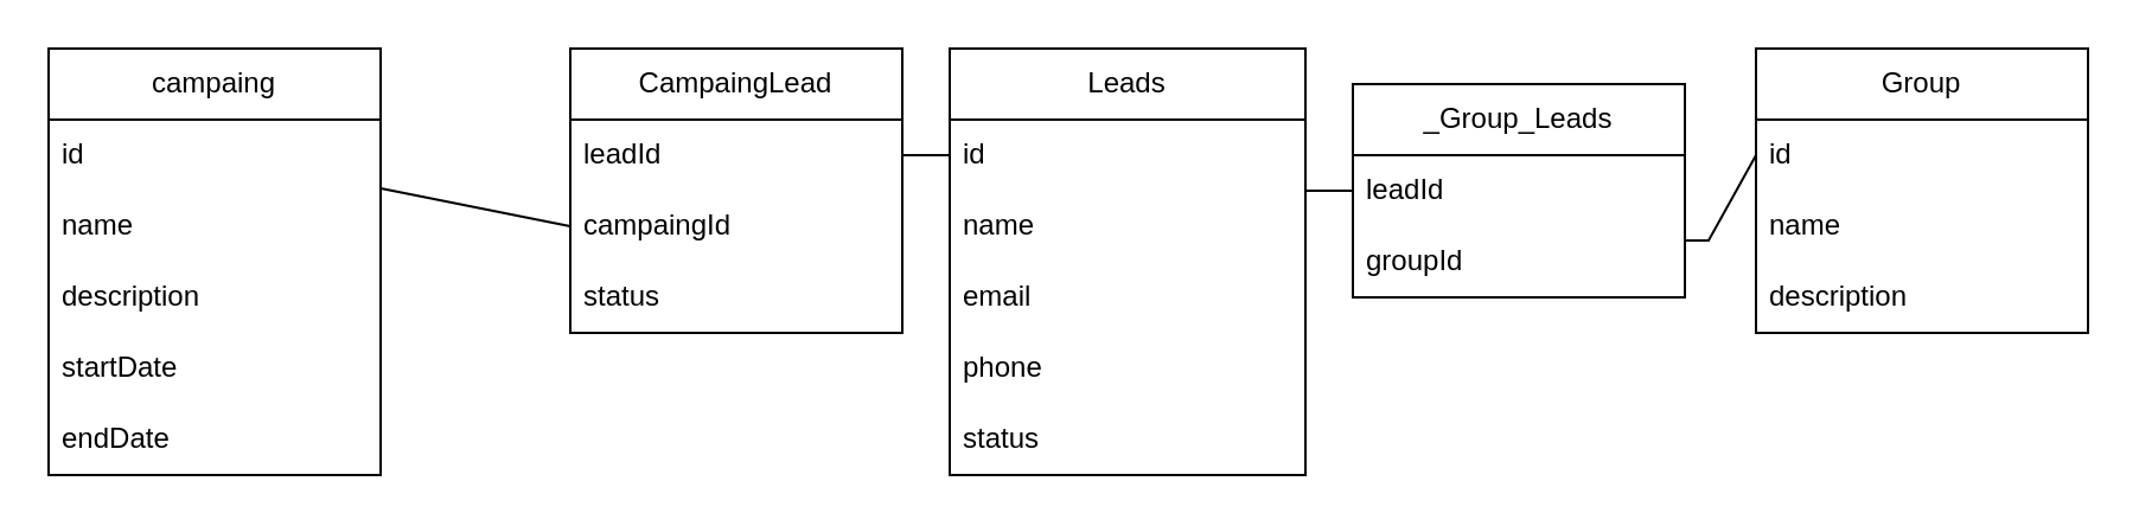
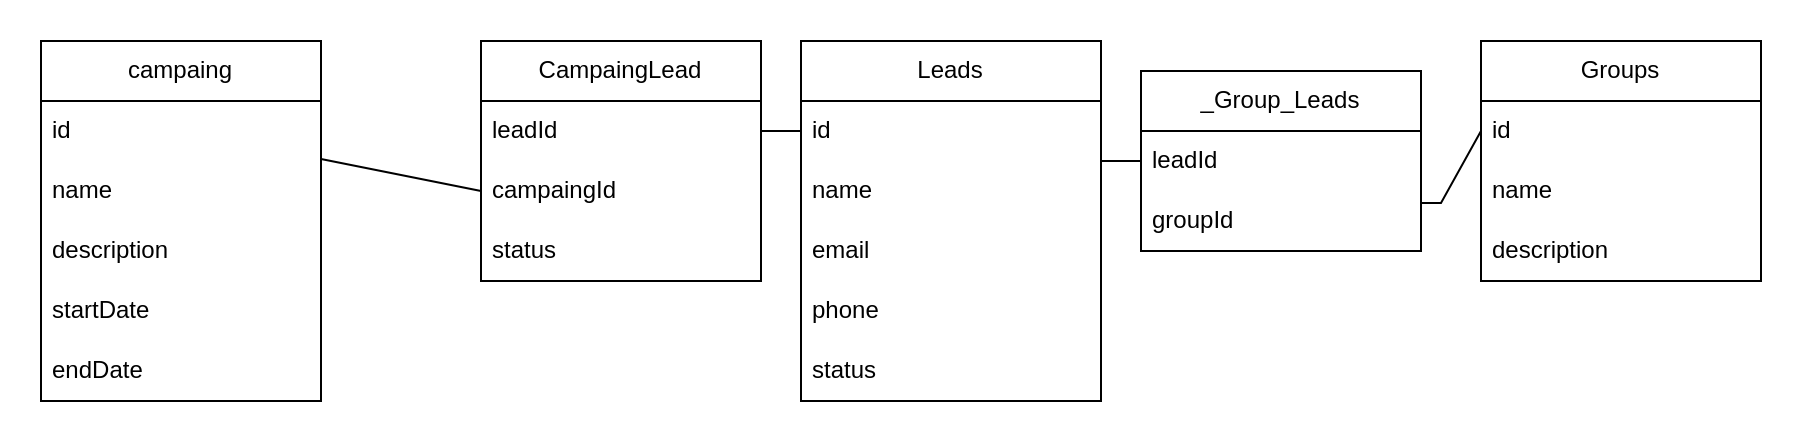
- <mxCell id="8" value="Group" style="swimlane;fontStyle=0;childLayout=stackLayout;horizontal=1;startSize=30;horizontalStack=0;resizeParent=1;resizeParentMax=0;resizeLast=0;collapsible=1;marginBottom=0;whiteSpace=wrap;html=1;" vertex="1" parent="1"><mxGeometry x="740" y="20" width="140" height="120" as="geometry" /></mxCell>
+ <mxCell id="8" value="Groups" style="swimlane;fontStyle=0;childLayout=stackLayout;horizontal=1;startSize=30;horizontalStack=0;resizeParent=1;resizeParentMax=0;resizeLast=0;collapsible=1;marginBottom=0;whiteSpace=wrap;html=1;" vertex="1" parent="1"><mxGeometry x="740" y="20" width="140" height="120" as="geometry" /></mxCell>
